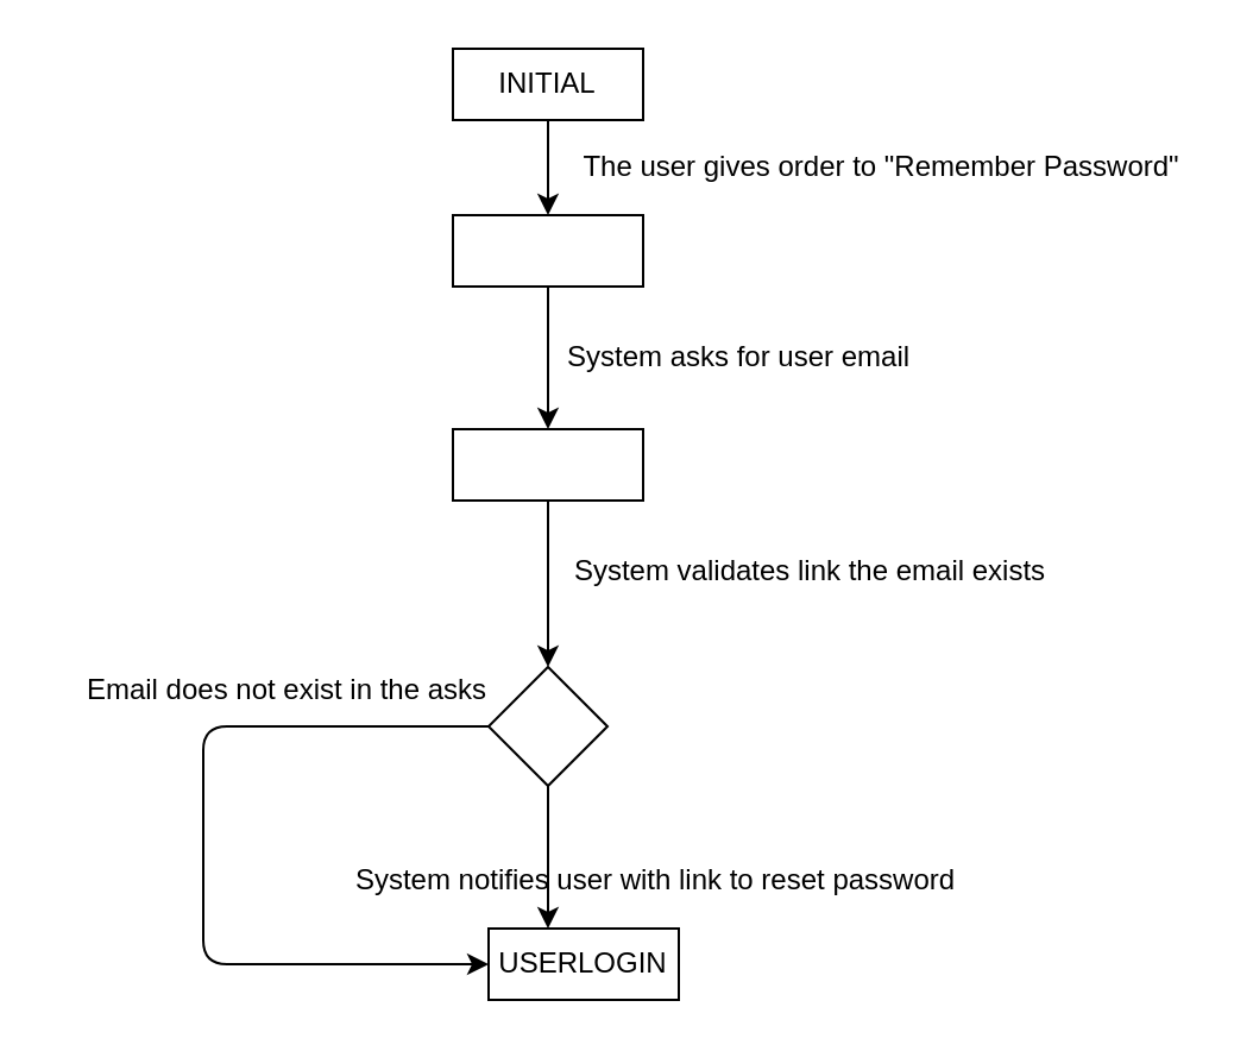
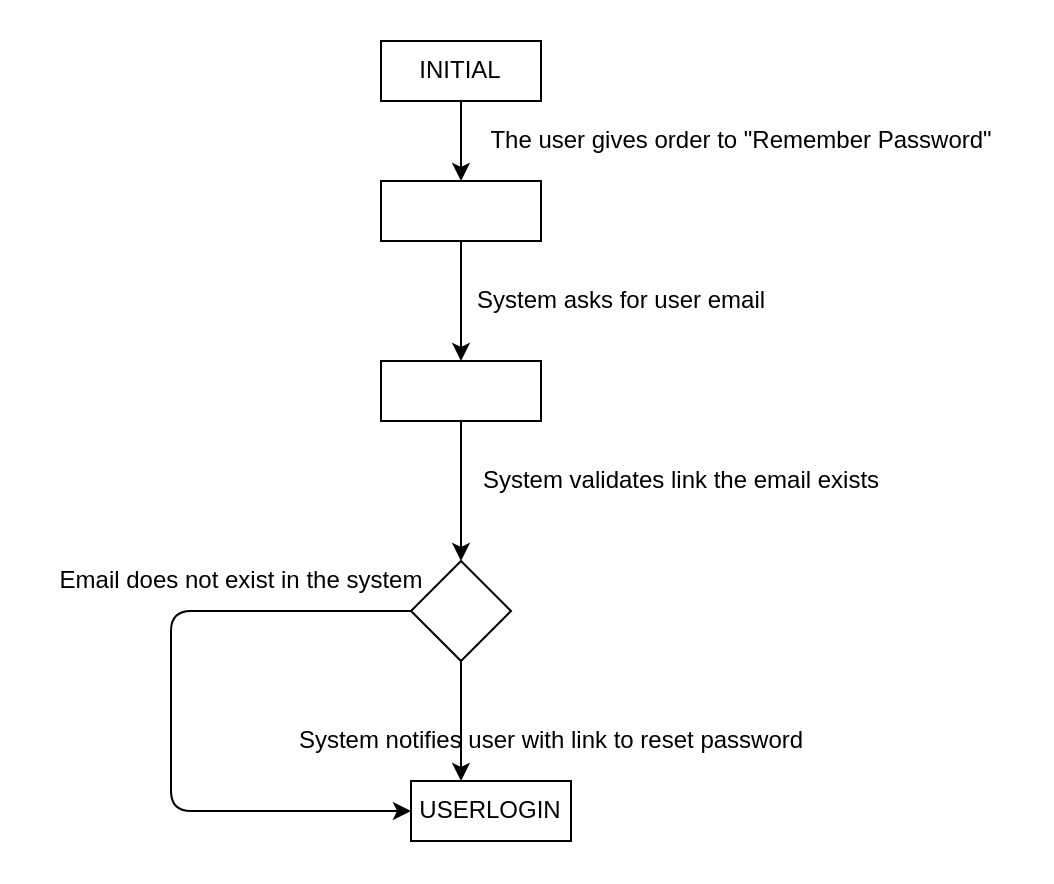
- <mxCell id="15" value="Email does not exist in the asks" style="text;html=1;align=center;verticalAlign=middle;resizable=0;points=[];autosize=1;" parent="1" vertex="1"><mxGeometry x="20" y="280" width="200" height="20" as="geometry" /></mxCell>
+ <mxCell id="15" value="Email does not exist in the system" style="text;html=1;align=center;verticalAlign=middle;resizable=0;points=[];autosize=1;" parent="1" vertex="1"><mxGeometry x="20" y="280" width="200" height="20" as="geometry" /></mxCell>
